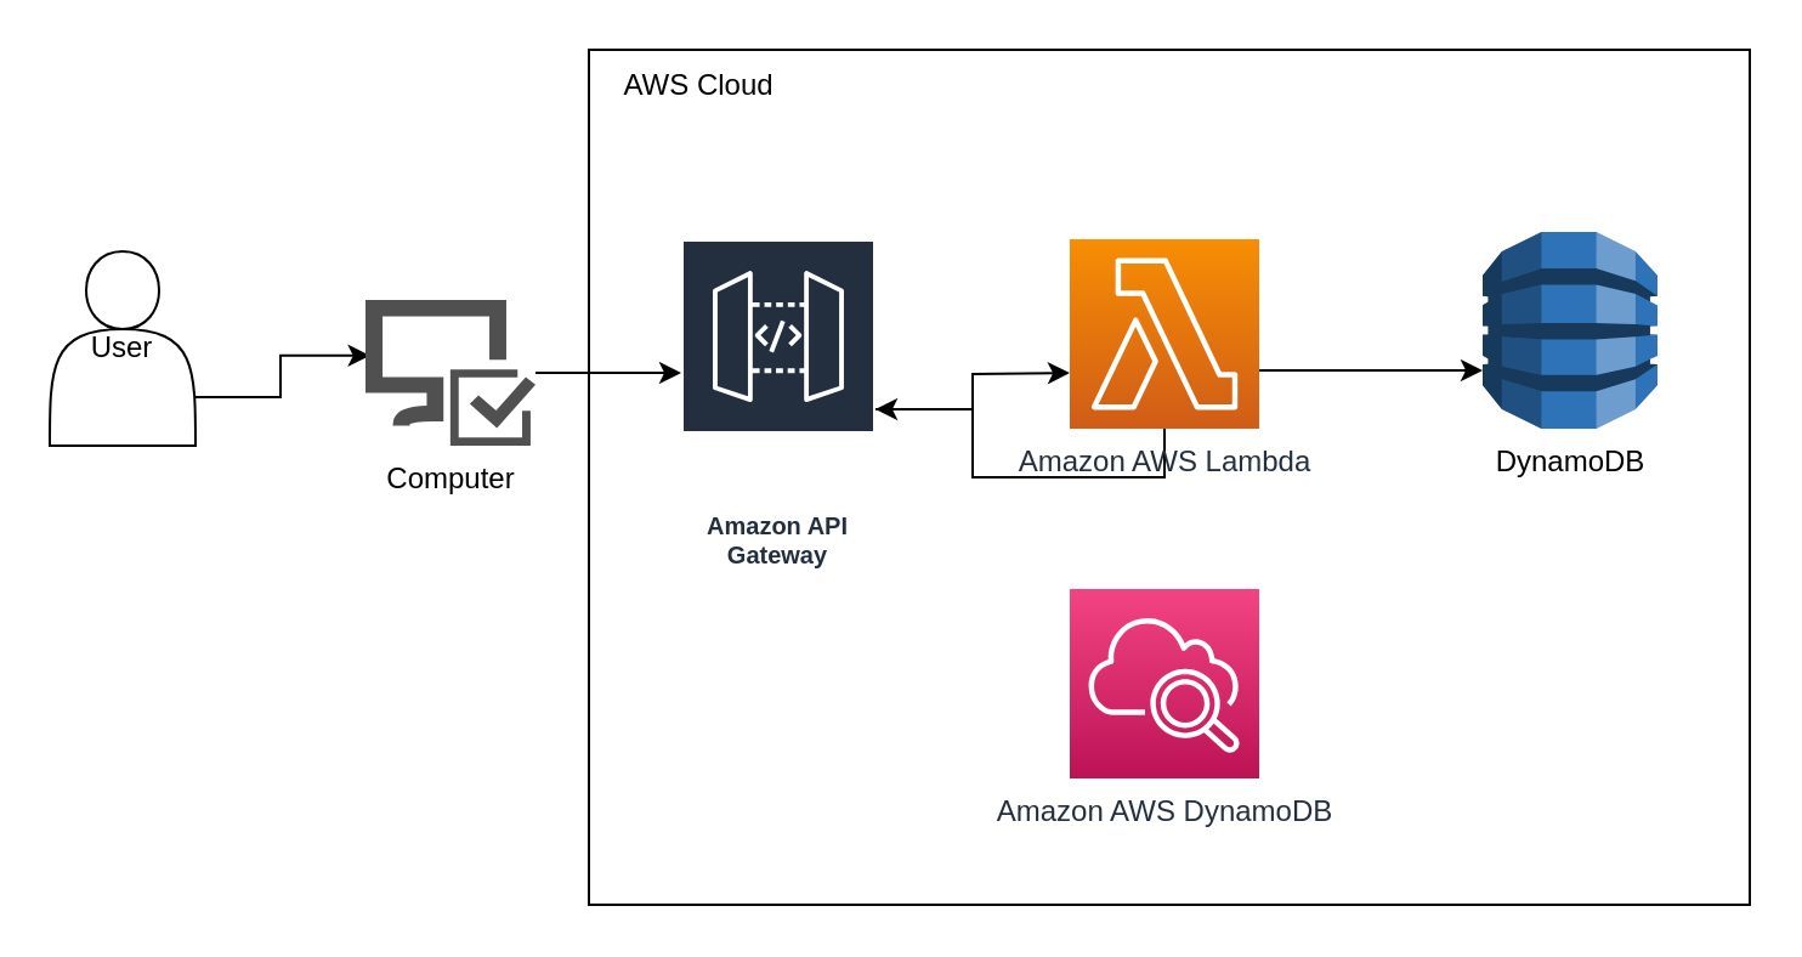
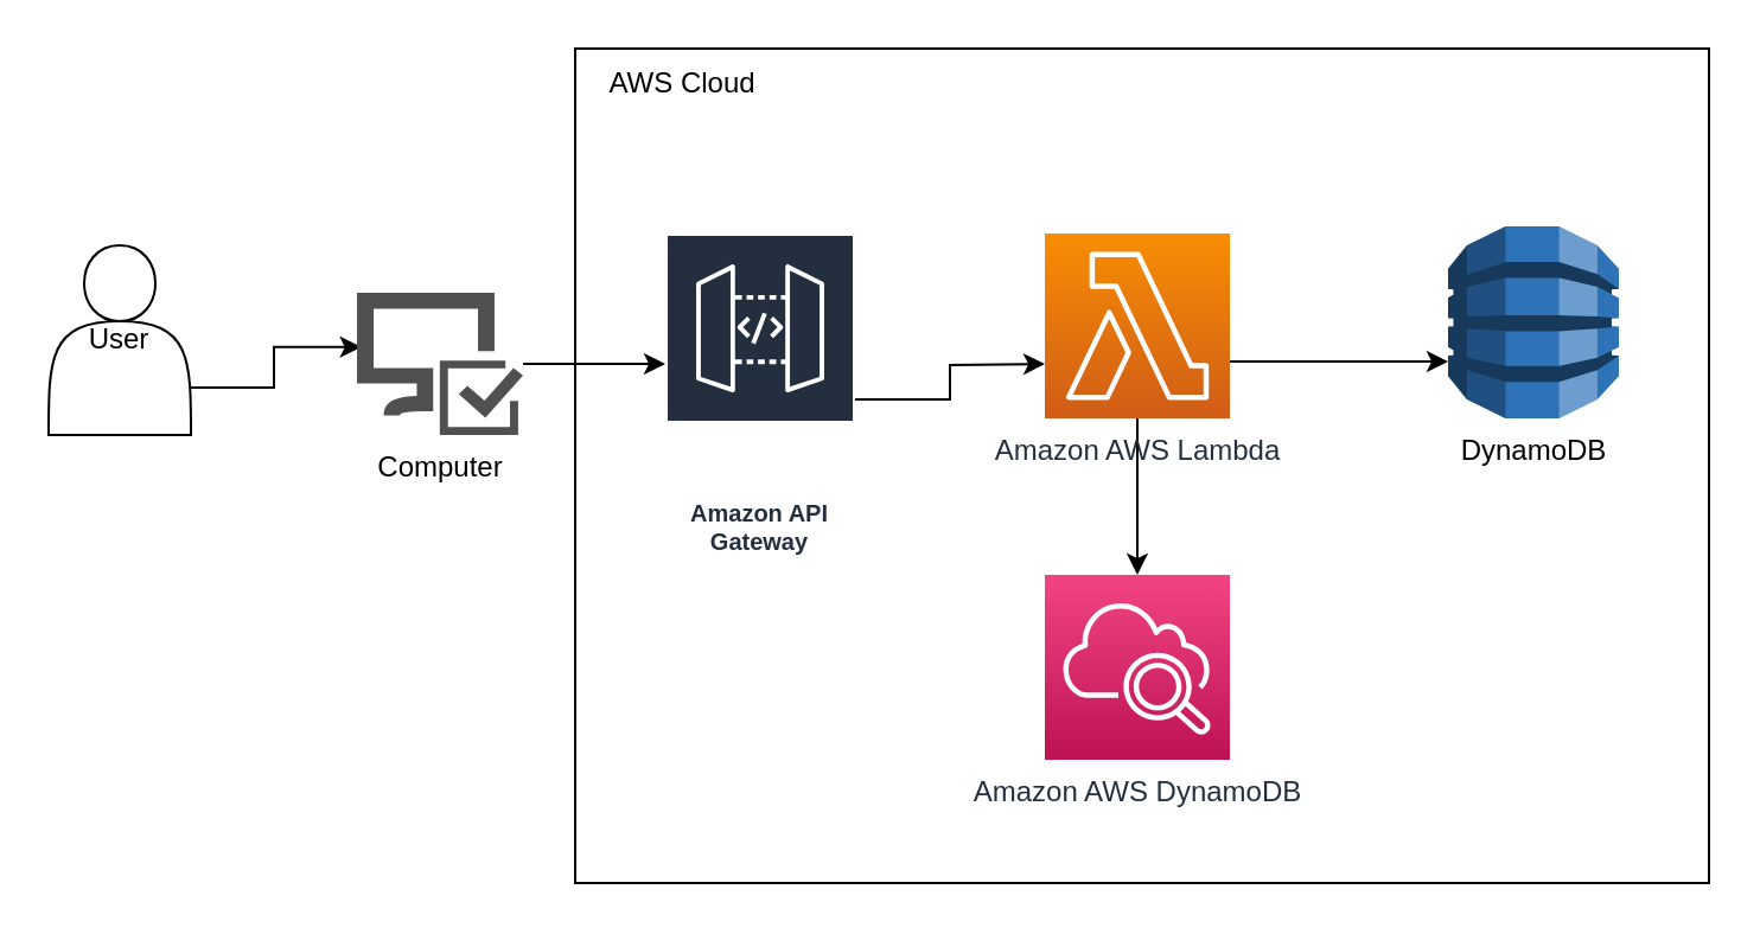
- <mxCell id="9" style="edgeStyle=orthogonalEdgeStyle;rounded=0;orthogonalLoop=1;jettySize=auto;html=1;exitX=0.5;exitY=1;exitDx=0;exitDy=0;exitPerimeter=0;fontFamily=Helvetica;fontSize=12;fontColor=default;" edge="1" parent="1" source="10" target="12"><mxGeometry relative="1" as="geometry" /></mxCell>
+ <mxCell id="9" style="edgeStyle=orthogonalEdgeStyle;rounded=0;orthogonalLoop=1;jettySize=auto;html=1;exitX=0.5;exitY=1;exitDx=0;exitDy=0;exitPerimeter=0;fontFamily=Helvetica;fontSize=12;fontColor=default;" edge="1" parent="1" source="10" target="13"><mxGeometry relative="1" as="geometry" /></mxCell>
